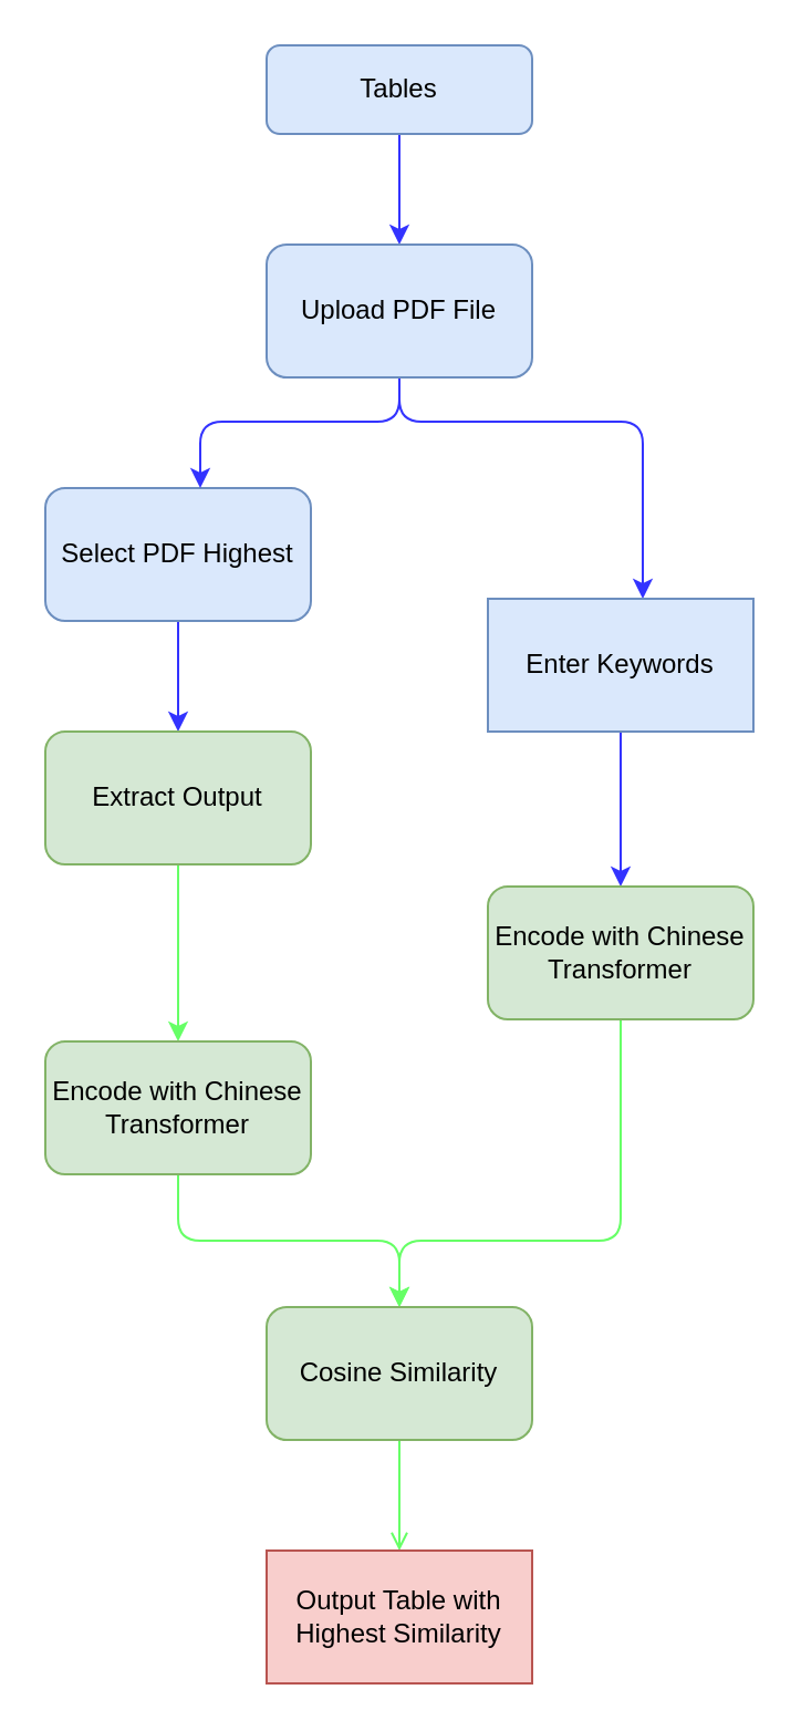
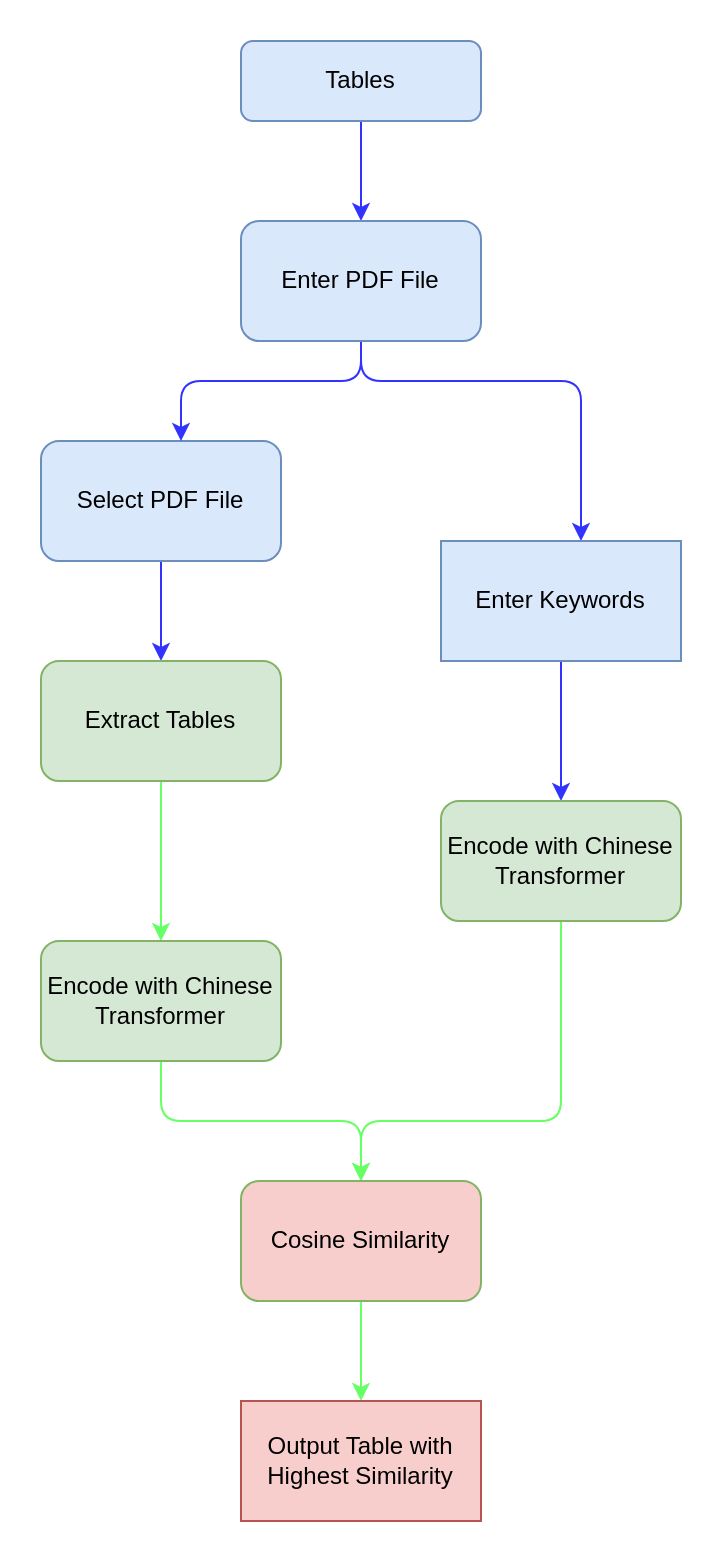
- <mxCell id="8" value="Upload PDF File" style="rounded=1;whiteSpace=wrap;html=1;fillColor=#dae8fc;strokeColor=#6c8ebf;strokeWidth=1;" vertex="1" parent="1"><mxGeometry x="120" y="110" width="120" height="60" as="geometry" /></mxCell>
+ <mxCell id="8" value="Enter PDF File" style="rounded=1;whiteSpace=wrap;html=1;fillColor=#dae8fc;strokeColor=#6c8ebf;strokeWidth=1;" vertex="1" parent="1"><mxGeometry x="120" y="110" width="120" height="60" as="geometry" /></mxCell>
- <mxCell id="5" value="Select PDF Highest" style="rounded=1;whiteSpace=wrap;html=1;fillColor=#dae8fc;strokeColor=#6c8ebf;strokeWidth=1;" vertex="1" parent="1"><mxGeometry x="20" y="220" width="120" height="60" as="geometry" /></mxCell>
+ <mxCell id="5" value="Select PDF File" style="rounded=1;whiteSpace=wrap;html=1;fillColor=#dae8fc;strokeColor=#6c8ebf;strokeWidth=1;" vertex="1" parent="1"><mxGeometry x="20" y="220" width="120" height="60" as="geometry" /></mxCell>
- <mxCell id="14" value="Extract Output" style="rounded=1;whiteSpace=wrap;html=1;fillColor=#d5e8d4;strokeColor=#82b366;strokeWidth=1;" vertex="1" parent="1"><mxGeometry x="20" y="330" width="120" height="60" as="geometry" /></mxCell>
+ <mxCell id="14" value="Extract Tables" style="rounded=1;whiteSpace=wrap;html=1;fillColor=#d5e8d4;strokeColor=#82b366;strokeWidth=1;" vertex="1" parent="1"><mxGeometry x="20" y="330" width="120" height="60" as="geometry" /></mxCell>
- <mxCell id="18" value="Cosine Similarity" style="rounded=1;whiteSpace=wrap;html=1;fillColor=#d5e8d4;strokeColor=#82b366;strokeWidth=1;" vertex="1" parent="1"><mxGeometry x="120" y="590" width="120" height="60" as="geometry" /></mxCell>
+ <mxCell id="18" value="Cosine Similarity" style="rounded=1;whiteSpace=wrap;html=1;fillColor=#f8cecc;strokeColor=#82b366;strokeWidth=1;" vertex="1" parent="1"><mxGeometry x="120" y="590" width="120" height="60" as="geometry" /></mxCell>
- <mxCell id="17" value="" style="edgeStyle=orthogonalEdgeStyle;rounded=1;orthogonalLoop=1;jettySize=auto;html=1;strokeWidth=1;strokeColor=#66FF66;endArrow=open;" edge="1" parent="1" source="18" target="19"><mxGeometry relative="1" as="geometry" /></mxCell>
+ <mxCell id="17" value="" style="edgeStyle=orthogonalEdgeStyle;rounded=1;orthogonalLoop=1;jettySize=auto;html=1;strokeWidth=1;strokeColor=#66FF66;" edge="1" parent="1" source="18" target="19"><mxGeometry relative="1" as="geometry" /></mxCell>
